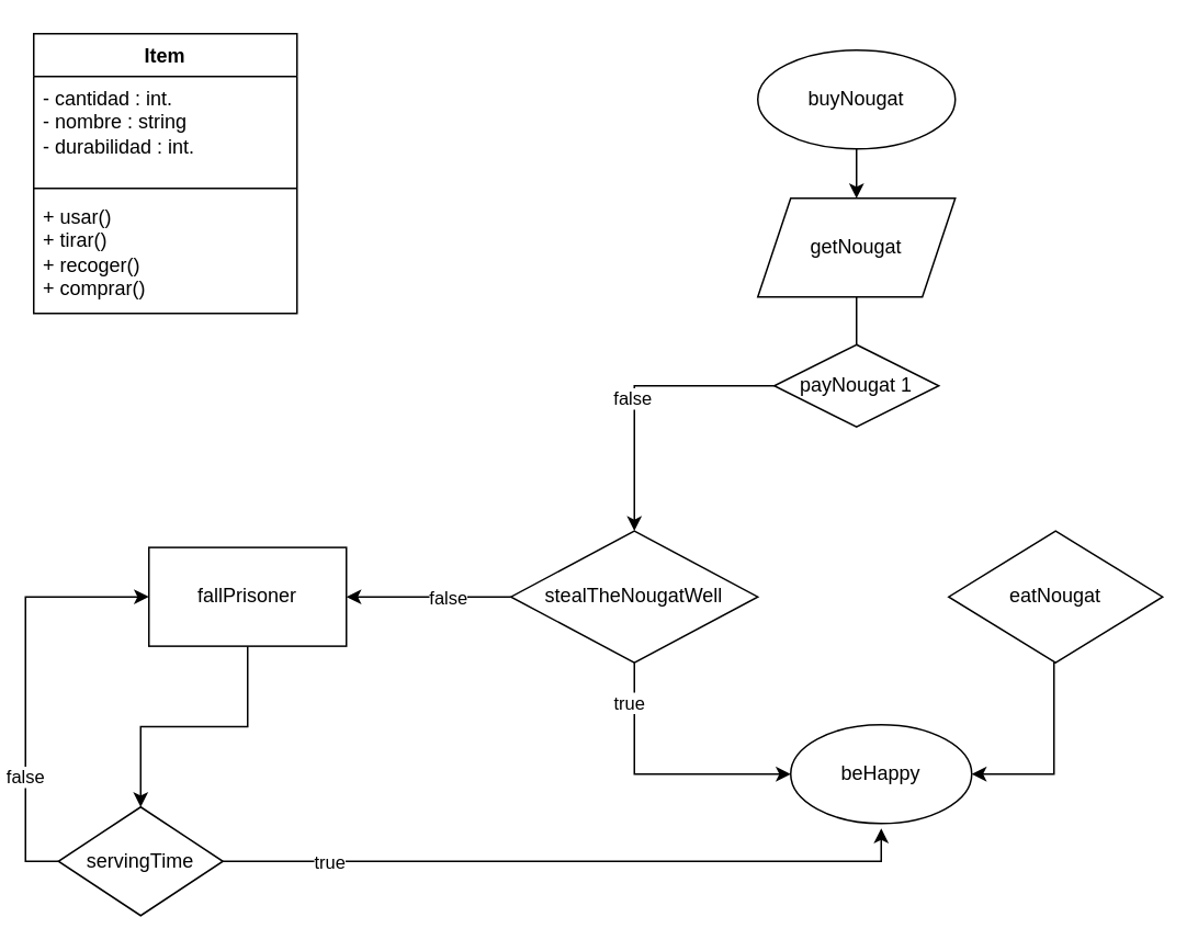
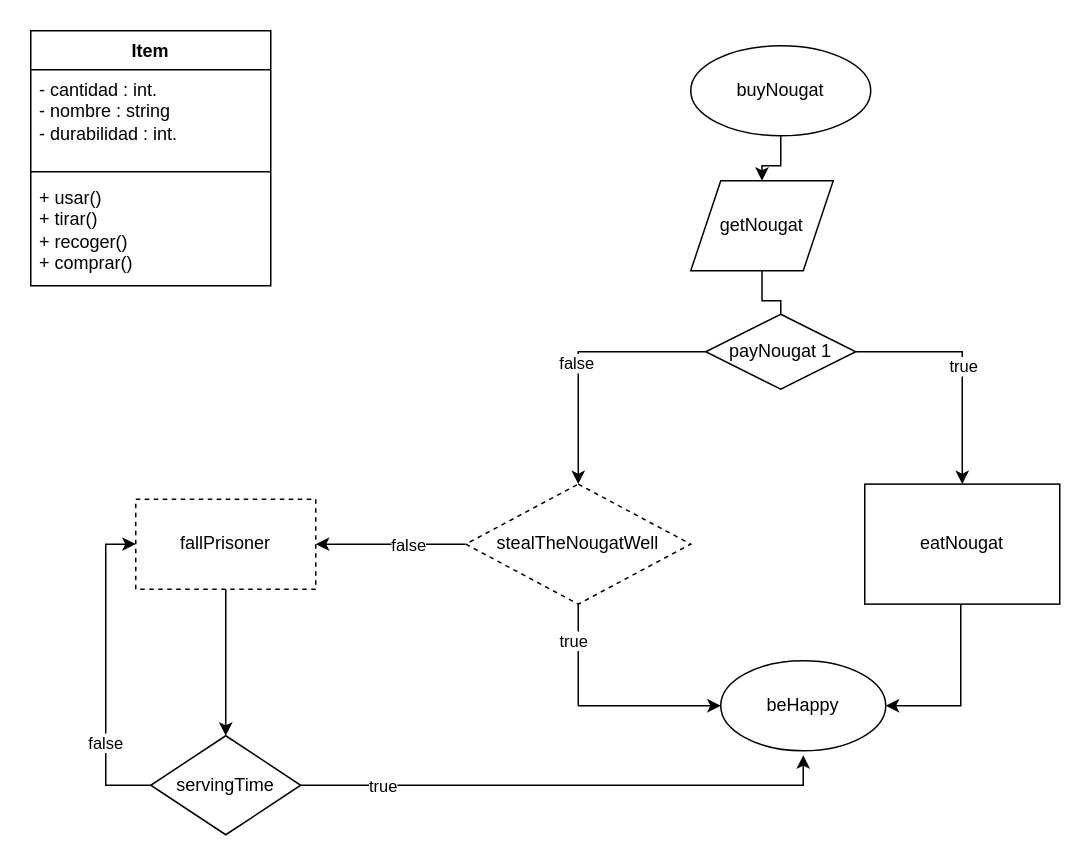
- <mxCell id="9" value="getNougat" style="shape=parallelogram;perimeter=parallelogramPerimeter;whiteSpace=wrap;html=1;fixedSize=1;" vertex="1" parent="1"><mxGeometry x="460" y="120" width="120" height="60" as="geometry" /></mxCell>
+ <mxCell id="9" value="getNougat" style="shape=parallelogram;perimeter=parallelogramPerimeter;whiteSpace=wrap;html=1;fixedSize=1;" vertex="1" parent="1"><mxGeometry x="460" y="120" width="95" height="60" as="geometry" /></mxCell>
+ <mxCell id="10" style="edgeStyle=orthogonalEdgeStyle;rounded=0;orthogonalLoop=1;jettySize=auto;html=1;entryX=0.5;entryY=0;entryDx=0;entryDy=0;" edge="1" parent="1" source="14" target="27"><mxGeometry relative="1" as="geometry"><mxPoint x="640.053" y="330" as="targetPoint" /></mxGeometry></mxCell>
+ <mxCell id="11" value="true" style="edgeLabel;html=1;align=center;verticalAlign=middle;resizable=0;points=[];" vertex="1" connectable="0" parent="10"><mxGeometry relative="1" as="geometry"><mxPoint as="offset" /></mxGeometry></mxCell>
- <mxCell id="18" value="fallPrisoner" style="rounded=0;whiteSpace=wrap;html=1;" vertex="1" parent="1"><mxGeometry x="90" y="332.25" width="120" height="60" as="geometry" /></mxCell>
+ <mxCell id="18" value="fallPrisoner" style="rounded=0;whiteSpace=wrap;html=1;dashed=1;" vertex="1" parent="1"><mxGeometry x="90" y="332.25" width="120" height="60" as="geometry" /></mxCell>
- <mxCell id="23" value="stealTheNougatWell" style="rhombus;whiteSpace=wrap;html=1;" vertex="1" parent="1"><mxGeometry x="310" y="322.25" width="150" height="80" as="geometry" /></mxCell>
+ <mxCell id="23" value="stealTheNougatWell" style="rhombus;whiteSpace=wrap;html=1;dashed=1;" vertex="1" parent="1"><mxGeometry x="310" y="322.25" width="150" height="80" as="geometry" /></mxCell>
- <mxCell id="27" value="eatNougat" style="rhombus;whiteSpace=wrap;html=1;" vertex="1" parent="1"><mxGeometry x="576" y="322.25" width="130" height="80" as="geometry" /></mxCell>
+ <mxCell id="27" value="eatNougat" style="whiteSpace=wrap;html=1;rounded=0;" vertex="1" parent="1"><mxGeometry x="576" y="322.25" width="130" height="80" as="geometry" /></mxCell>
- <mxCell id="26" value="servingTime" style="rhombus;whiteSpace=wrap;html=1;" vertex="1" parent="1"><mxGeometry x="35" y="490" width="100" height="66" as="geometry" /></mxCell>
+ <mxCell id="26" value="servingTime" style="rhombus;whiteSpace=wrap;html=1;" vertex="1" parent="1"><mxGeometry x="100" y="490" width="100" height="66" as="geometry" /></mxCell>
